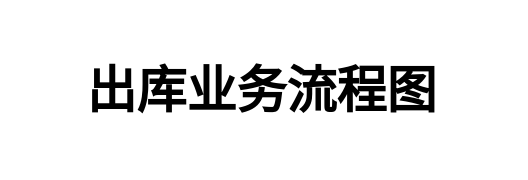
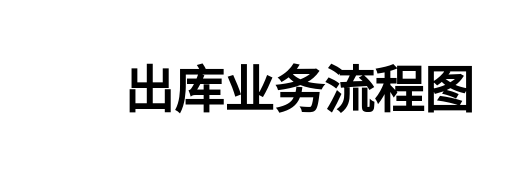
- <mxCell id="2" value="出库业务流程图" style="text;html=1;strokeColor=none;fillColor=none;align=center;verticalAlign=middle;whiteSpace=wrap;rounded=0;fontSize=20;fontStyle=1" vertex="1" parent="1"><mxGeometry x="20" y="20" width="169" height="30" as="geometry" /></mxCell>
+ <mxCell id="2" value="出库业务流程图" style="text;html=1;strokeColor=none;fillColor=none;align=center;verticalAlign=middle;whiteSpace=wrap;rounded=0;fontSize=20;fontStyle=1" vertex="1" parent="1"><mxGeometry x="35" y="20" width="169" height="30" as="geometry" /></mxCell>
